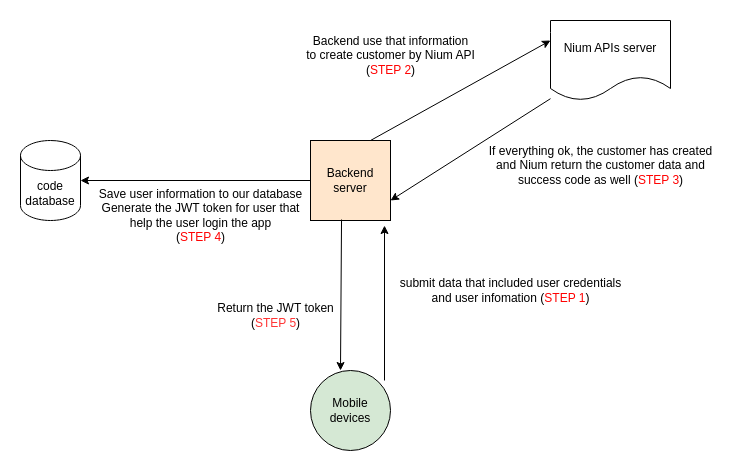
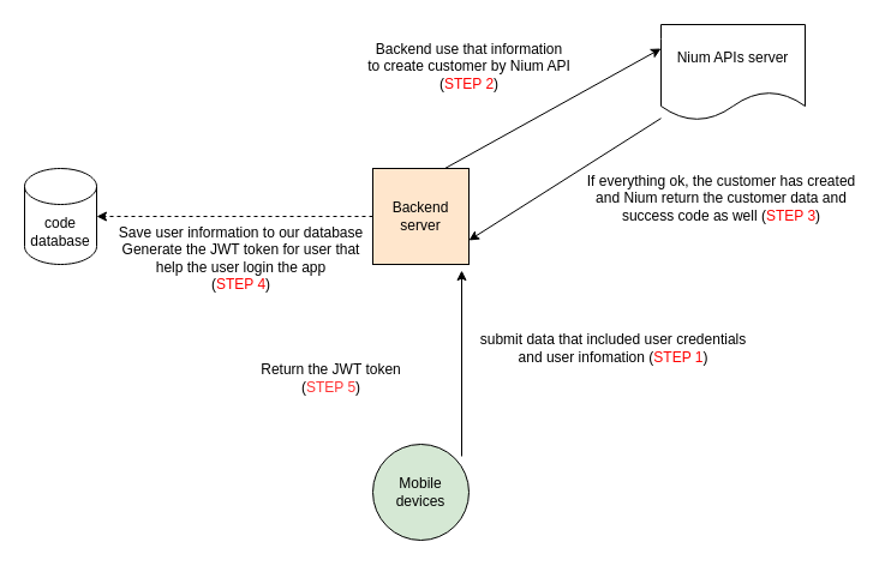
- <mxCell id="12" value="" style="endArrow=classic;html=1;rounded=0;" edge="1" parent="1" source="3" target="11"><mxGeometry width="50" height="50" relative="1" as="geometry"><mxPoint x="460" y="280" as="sourcePoint" /><mxPoint x="510" y="230" as="targetPoint" /></mxGeometry></mxCell>
+ <mxCell id="12" value="" style="endArrow=classic;html=1;rounded=0;dashed=1;" edge="1" parent="1" source="3" target="11"><mxGeometry width="50" height="50" relative="1" as="geometry"><mxPoint x="460" y="280" as="sourcePoint" /><mxPoint x="510" y="230" as="targetPoint" /></mxGeometry></mxCell>
- <mxCell id="14" value="" style="endArrow=classic;html=1;rounded=0;exitX=0.388;exitY=0.988;exitDx=0;exitDy=0;exitPerimeter=0;entryX=0.375;entryY=0;entryDx=0;entryDy=0;entryPerimeter=0;" edge="1" parent="1" source="3" target="2"><mxGeometry width="50" height="50" relative="1" as="geometry"><mxPoint x="270" y="270" as="sourcePoint" /><mxPoint x="320" y="220" as="targetPoint" /></mxGeometry></mxCell>
